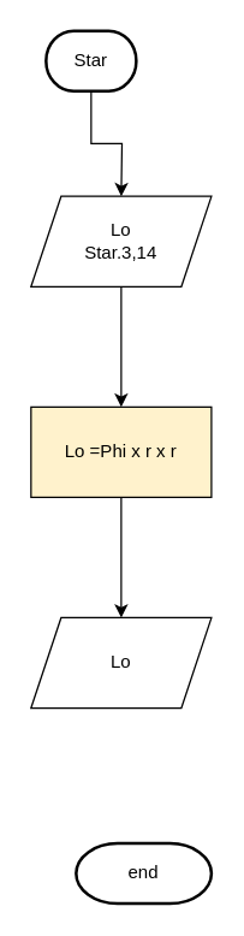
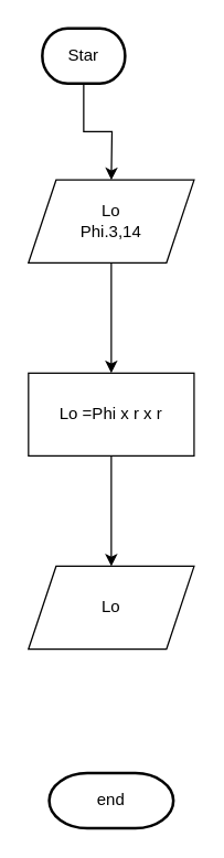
- <mxCell id="5" value="&lt;div&gt;Lo&lt;/div&gt;&lt;div&gt;Star.3,14&lt;br&gt;&lt;/div&gt;" style="shape=parallelogram;perimeter=parallelogramPerimeter;whiteSpace=wrap;html=1;fixedSize=1;" vertex="1" parent="1"><mxGeometry x="20" y="130" width="120" height="60" as="geometry" /></mxCell>
+ <mxCell id="5" value="&lt;div&gt;Lo&lt;/div&gt;&lt;div&gt;Phi.3,14&lt;br&gt;&lt;/div&gt;" style="shape=parallelogram;perimeter=parallelogramPerimeter;whiteSpace=wrap;html=1;fixedSize=1;" vertex="1" parent="1"><mxGeometry x="20" y="130" width="120" height="60" as="geometry" /></mxCell>
- <mxCell id="7" value="Lo =Phi x r x r" style="rounded=0;whiteSpace=wrap;html=1;fillColor=#fff2cc;" vertex="1" parent="1"><mxGeometry x="20" y="270" width="120" height="60" as="geometry" /></mxCell>
+ <mxCell id="7" value="Lo =Phi x r x r" style="rounded=0;whiteSpace=wrap;html=1;" vertex="1" parent="1"><mxGeometry x="20" y="270" width="120" height="60" as="geometry" /></mxCell>
- <mxCell id="9" value="end" style="strokeWidth=2;html=1;shape=mxgraph.flowchart.terminator;whiteSpace=wrap;" vertex="1" parent="1"><mxGeometry x="50" y="560" width="90" height="40" as="geometry" /></mxCell>
+ <mxCell id="9" value="end" style="strokeWidth=2;html=1;shape=mxgraph.flowchart.terminator;whiteSpace=wrap;" vertex="1" parent="1"><mxGeometry x="35" y="560" width="90" height="40" as="geometry" /></mxCell>
